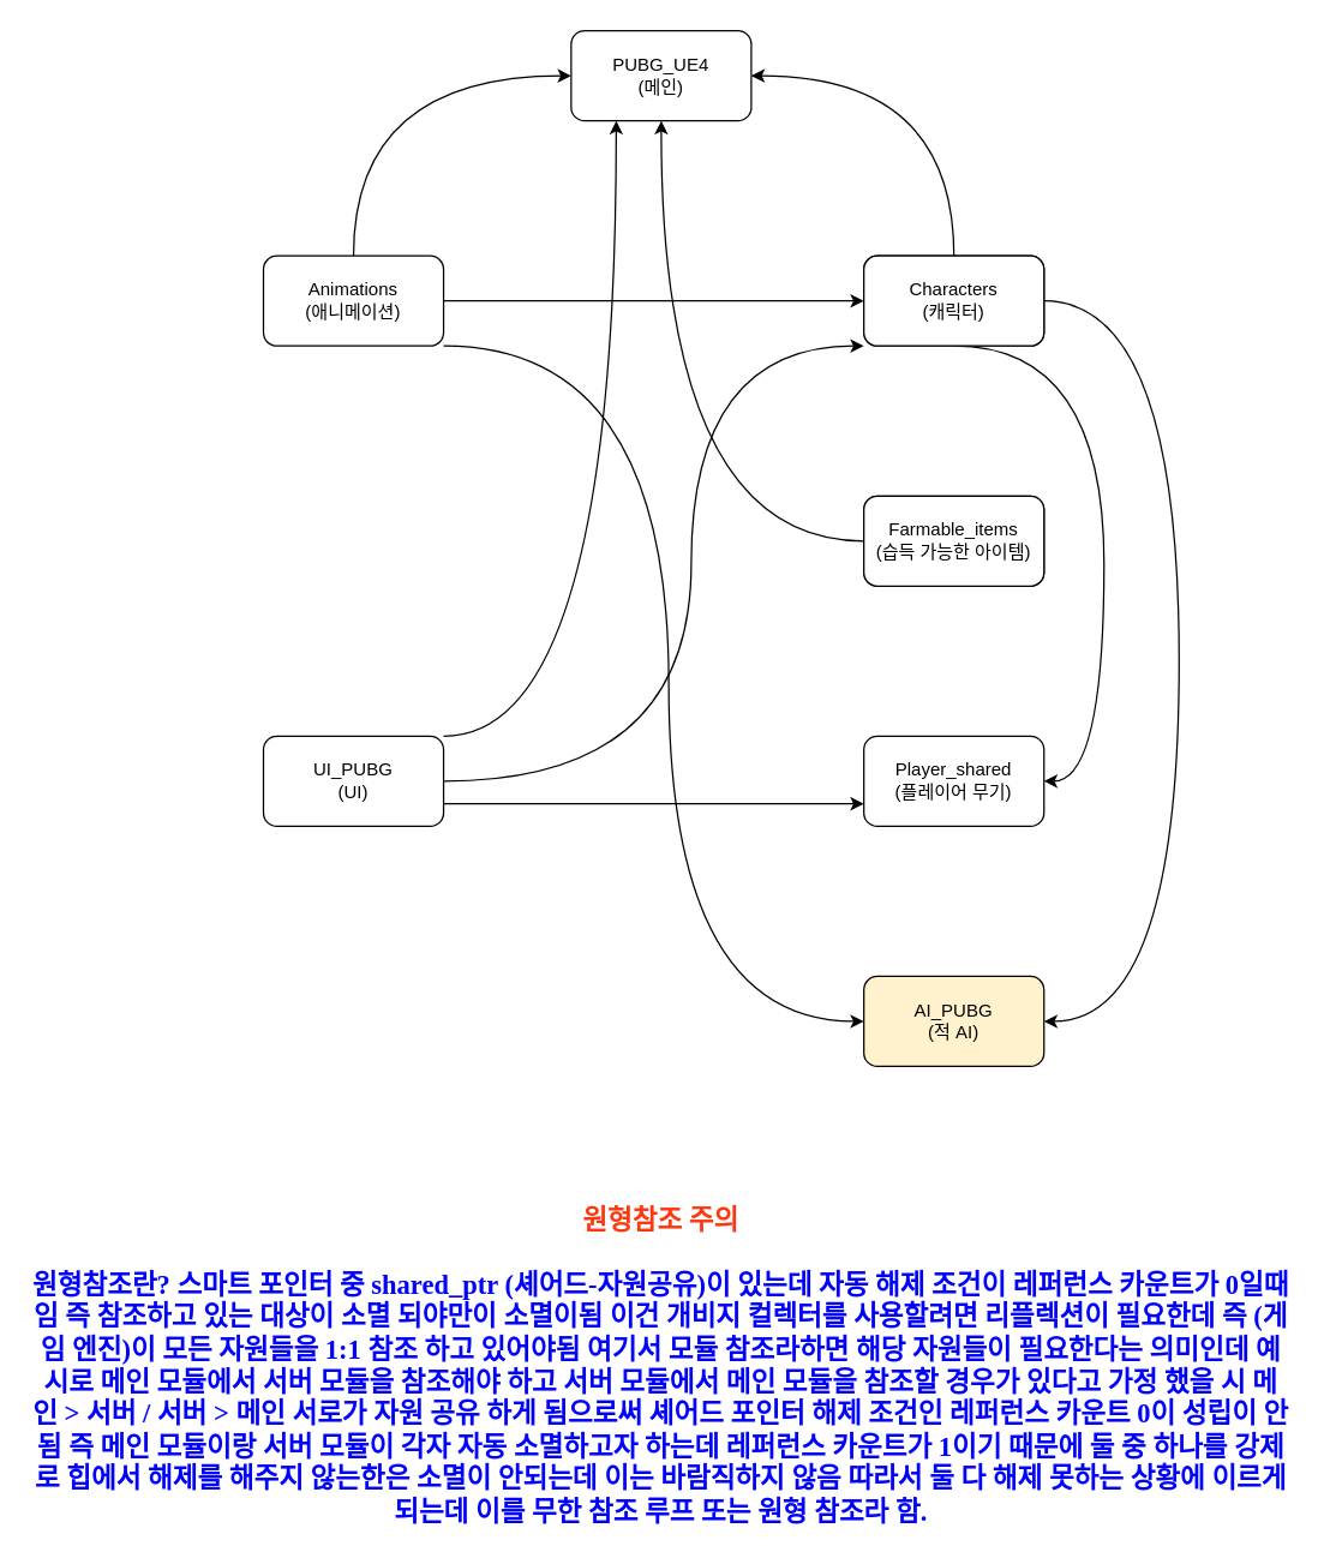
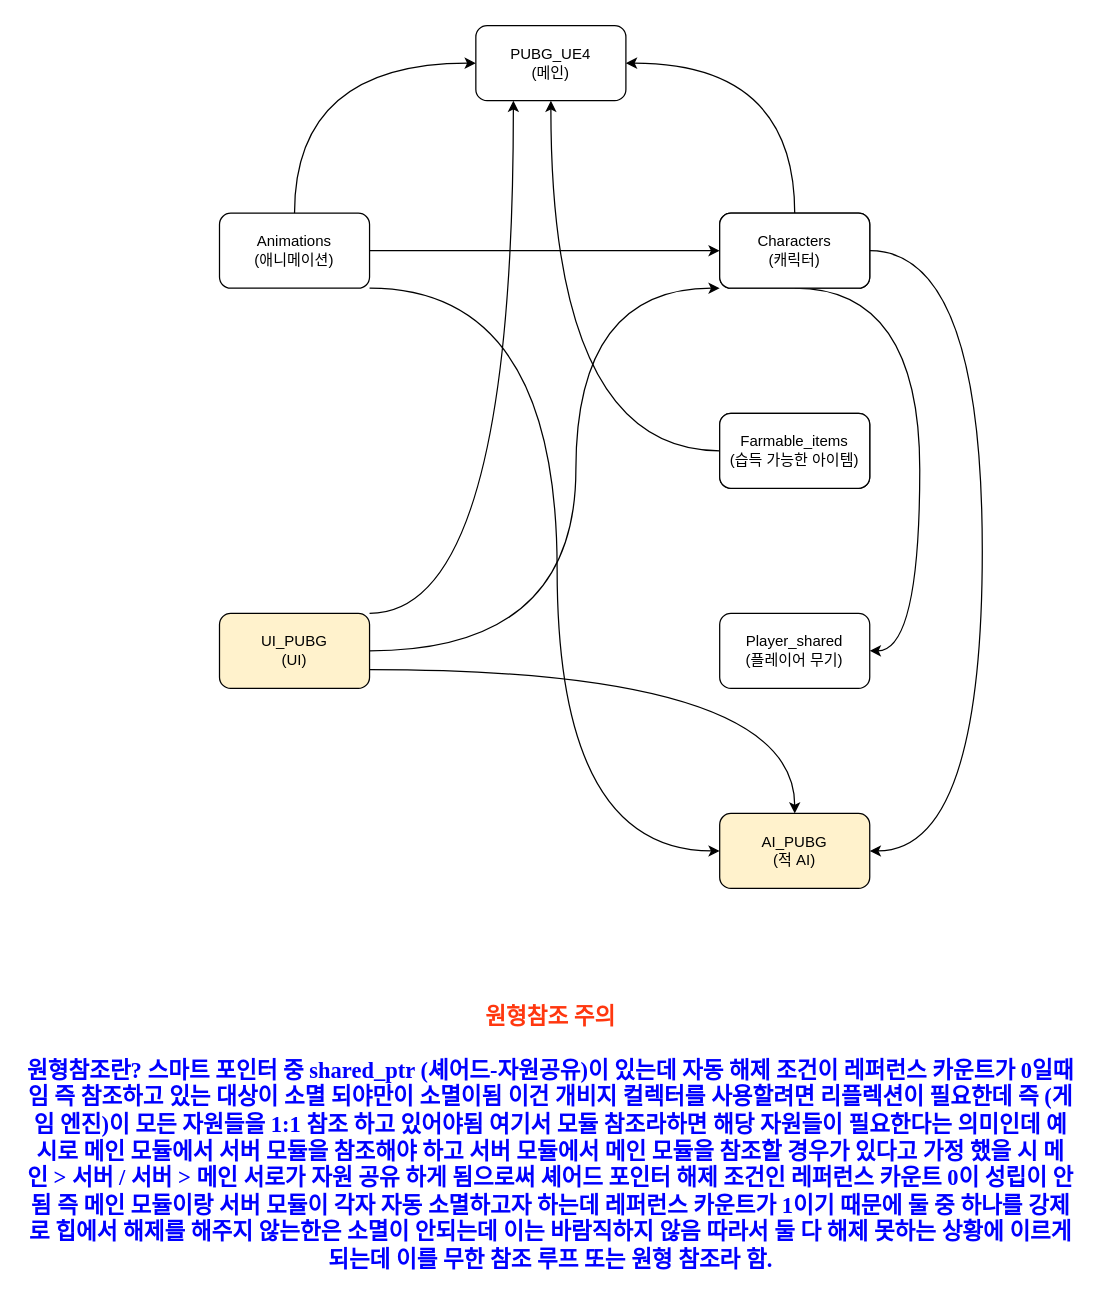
- <mxCell id="12" value="UI_PUBG&lt;br&gt;(UI)" style="rounded=1;whiteSpace=wrap;html=1;" parent="1" vertex="1"><mxGeometry x="175" y="490" width="120" height="60" as="geometry" /></mxCell>
+ <mxCell id="12" value="UI_PUBG&lt;br&gt;(UI)" style="rounded=1;whiteSpace=wrap;html=1;fillColor=#fff2cc;" parent="1" vertex="1"><mxGeometry x="175" y="490" width="120" height="60" as="geometry" /></mxCell>
- <mxCell id="11" style="edgeStyle=orthogonalEdgeStyle;curved=1;rounded=0;orthogonalLoop=1;jettySize=auto;html=1;exitX=1;exitY=0.75;exitDx=0;exitDy=0;entryX=0;entryY=0.75;entryDx=0;entryDy=0;" parent="1" source="12" target="13" edge="1"><mxGeometry relative="1" as="geometry" /></mxCell>
+ <mxCell id="11" style="edgeStyle=orthogonalEdgeStyle;curved=1;rounded=0;orthogonalLoop=1;jettySize=auto;html=1;exitX=1;exitY=0.75;exitDx=0;exitDy=0;" parent="1" source="12" target="8" edge="1"><mxGeometry relative="1" as="geometry" /></mxCell>
